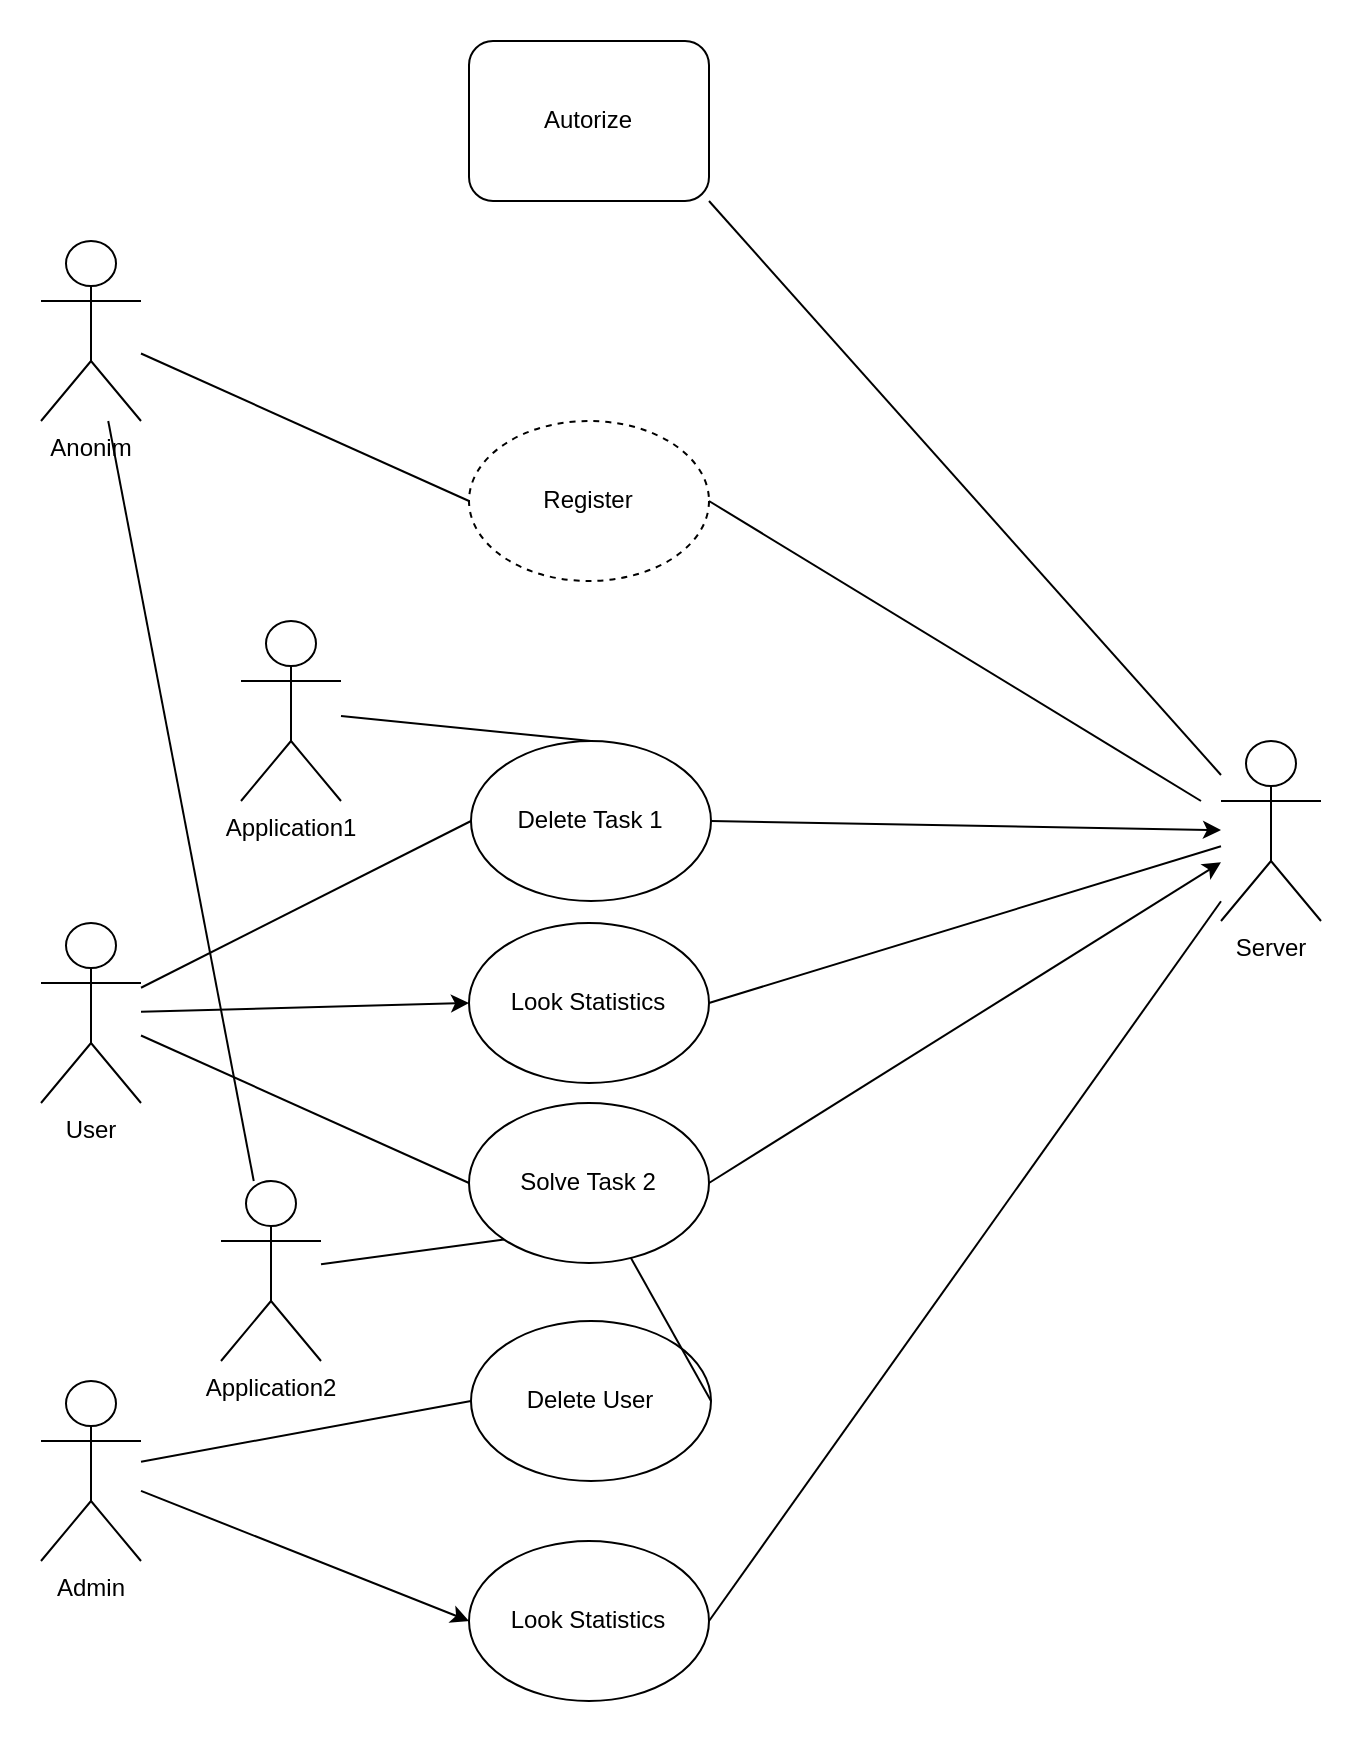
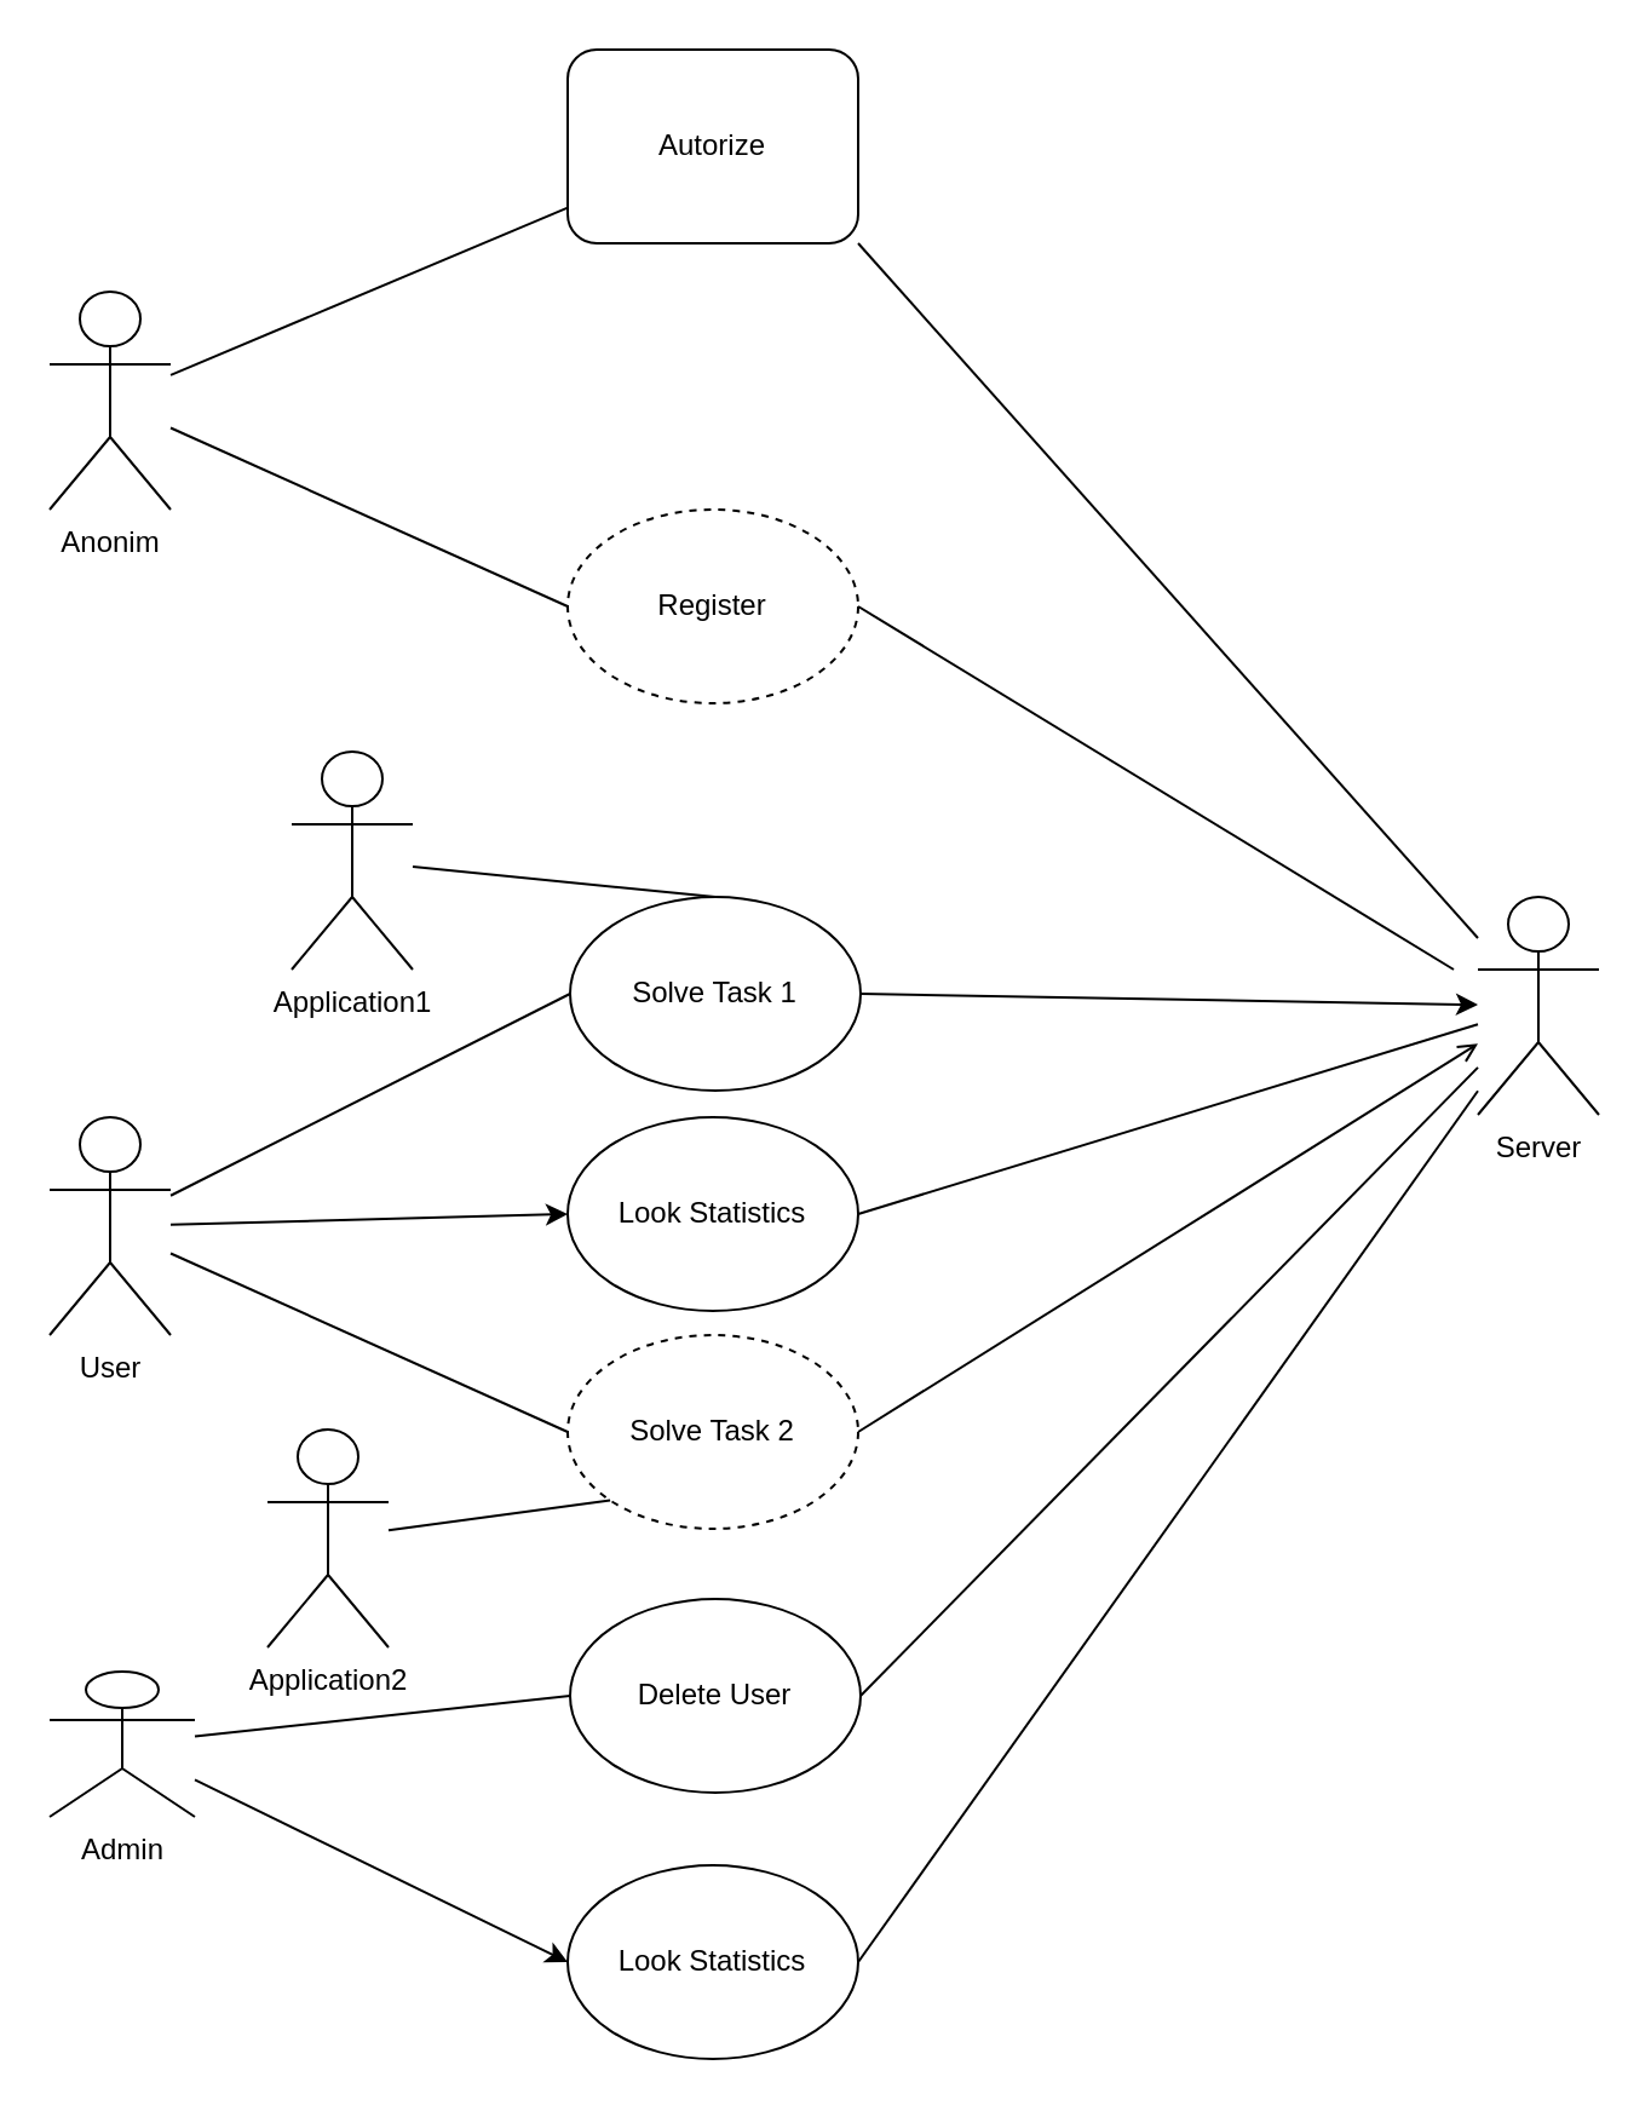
- <mxCell id="5" value="" style="endArrow=none;html=1;rounded=0;endFill=0;" edge="1" parent="1" source="2" target="29"><mxGeometry width="50" height="50" relative="1" as="geometry"><mxPoint x="270" y="340" as="sourcePoint" /><mxPoint x="320" y="290" as="targetPoint" /></mxGeometry></mxCell>
+ <mxCell id="5" value="" style="endArrow=none;html=1;rounded=0;endFill=0;" edge="1" parent="1" source="2" target="4"><mxGeometry width="50" height="50" relative="1" as="geometry"><mxPoint x="270" y="340" as="sourcePoint" /><mxPoint x="320" y="290" as="targetPoint" /></mxGeometry></mxCell>
- <mxCell id="9" value="Delete Task 1" style="ellipse;whiteSpace=wrap;html=1;" vertex="1" parent="1"><mxGeometry x="235" y="370" width="120" height="80" as="geometry" /></mxCell>
+ <mxCell id="9" value="Solve Task 1" style="ellipse;whiteSpace=wrap;html=1;" vertex="1" parent="1"><mxGeometry x="235" y="370" width="120" height="80" as="geometry" /></mxCell>
- <mxCell id="28" value="" style="endArrow=classic;html=1;rounded=0;exitX=1;exitY=0.5;exitDx=0;exitDy=0;" edge="1" parent="1" source="10" target="21"><mxGeometry width="50" height="50" relative="1" as="geometry"><mxPoint x="365" y="420" as="sourcePoint" /><mxPoint x="610" y="540" as="targetPoint" /></mxGeometry></mxCell>
+ <mxCell id="28" value="" style="endArrow=open;html=1;rounded=0;exitX=1;exitY=0.5;exitDx=0;exitDy=0;" edge="1" parent="1" source="10" target="21"><mxGeometry width="50" height="50" relative="1" as="geometry"><mxPoint x="365" y="420" as="sourcePoint" /><mxPoint x="610" y="540" as="targetPoint" /></mxGeometry></mxCell>
- <mxCell id="10" value="Solve Task 2" style="ellipse;whiteSpace=wrap;html=1;" vertex="1" parent="1"><mxGeometry x="234" y="551" width="120" height="80" as="geometry" /></mxCell>
+ <mxCell id="10" value="Solve Task 2" style="ellipse;whiteSpace=wrap;html=1;dashed=1;" vertex="1" parent="1"><mxGeometry x="234" y="551" width="120" height="80" as="geometry" /></mxCell>
- <mxCell id="25" value="" style="endArrow=none;html=1;rounded=0;exitX=1;exitY=0.5;exitDx=0;exitDy=0;" edge="1" parent="1" source="15" target="10"><mxGeometry width="50" height="50" relative="1" as="geometry"><mxPoint x="384" y="280" as="sourcePoint" /><mxPoint x="652.5" y="409" as="targetPoint" /></mxGeometry></mxCell>
+ <mxCell id="25" value="" style="endArrow=none;html=1;rounded=0;exitX=1;exitY=0.5;exitDx=0;exitDy=0;" edge="1" parent="1" source="15" target="21"><mxGeometry width="50" height="50" relative="1" as="geometry"><mxPoint x="384" y="280" as="sourcePoint" /><mxPoint x="652.5" y="409" as="targetPoint" /></mxGeometry></mxCell>
- <mxCell id="8" value="Admin" style="shape=umlActor;verticalLabelPosition=bottom;verticalAlign=top;html=1;outlineConnect=0;" vertex="1" parent="1"><mxGeometry x="20" y="690" width="50" height="90" as="geometry" /></mxCell>
+ <mxCell id="8" value="Admin" style="shape=umlActor;verticalLabelPosition=bottom;verticalAlign=top;html=1;outlineConnect=0;" vertex="1" parent="1"><mxGeometry x="20" y="690" width="60" height="60" as="geometry" /></mxCell>
